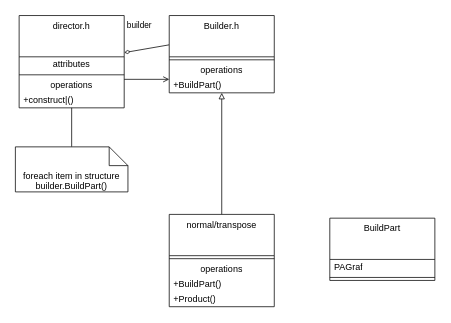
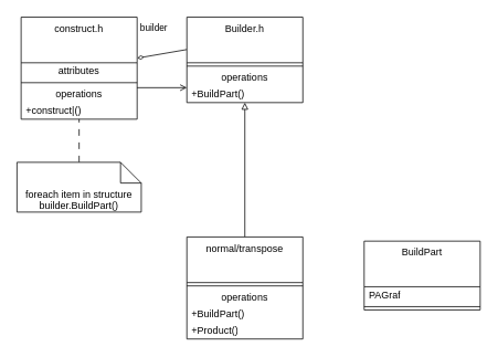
- <mxCell id="7" value="director.h" style="swimlane;fontStyle=0;align=center;verticalAlign=top;childLayout=stackLayout;horizontal=1;startSize=55;horizontalStack=0;resizeParent=1;resizeParentMax=0;resizeLast=0;collapsible=0;marginBottom=0;html=1;whiteSpace=wrap;" vertex="1" parent="1"><mxGeometry y="20" width="140" height="123" as="geometry" x="25" /></mxCell>
+ <mxCell id="7" value="construct.h" style="swimlane;fontStyle=0;align=center;verticalAlign=top;childLayout=stackLayout;horizontal=1;startSize=55;horizontalStack=0;resizeParent=1;resizeParentMax=0;resizeLast=0;collapsible=0;marginBottom=0;html=1;whiteSpace=wrap;" vertex="1" parent="1"><mxGeometry y="20" width="140" height="123" as="geometry" x="25" /></mxCell>
- <mxCell id="12" value="" style="edgeStyle=none;html=1;dashed=0;dashPattern=8 8;endArrow=none;endFill=0;" edge="1" parent="1" source="14" target="11"><mxGeometry relative="1" as="geometry" /></mxCell>
+ <mxCell id="12" value="" style="edgeStyle=none;html=1;dashed=1;dashPattern=8 8;endArrow=none;endFill=0;" edge="1" parent="1" source="14" target="11"><mxGeometry relative="1" as="geometry" /></mxCell>
